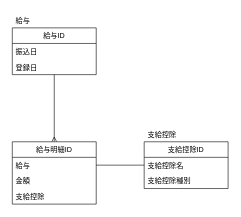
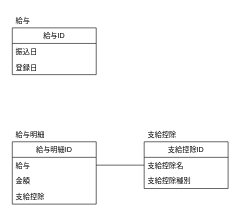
- <mxCell id="2" value="" style="edgeStyle=none;html=1;entryX=0.5;entryY=0;entryDx=0;entryDy=0;endArrow=ERmany;endFill=0;" edge="1" parent="1" source="3" target="7"><mxGeometry relative="1" as="geometry"><mxPoint x="90" y="230" as="targetPoint" /></mxGeometry></mxCell>
+ <mxCell id="15" value="給与明細" style="text;strokeColor=none;fillColor=none;align=left;verticalAlign=top;spacingLeft=4;spacingRight=4;overflow=hidden;rotatable=0;points=[[0,0.5],[1,0.5]];portConstraint=eastwest;" vertex="1" parent="1"><mxGeometry x="20" y="210" width="60" height="26" as="geometry" /></mxCell>
